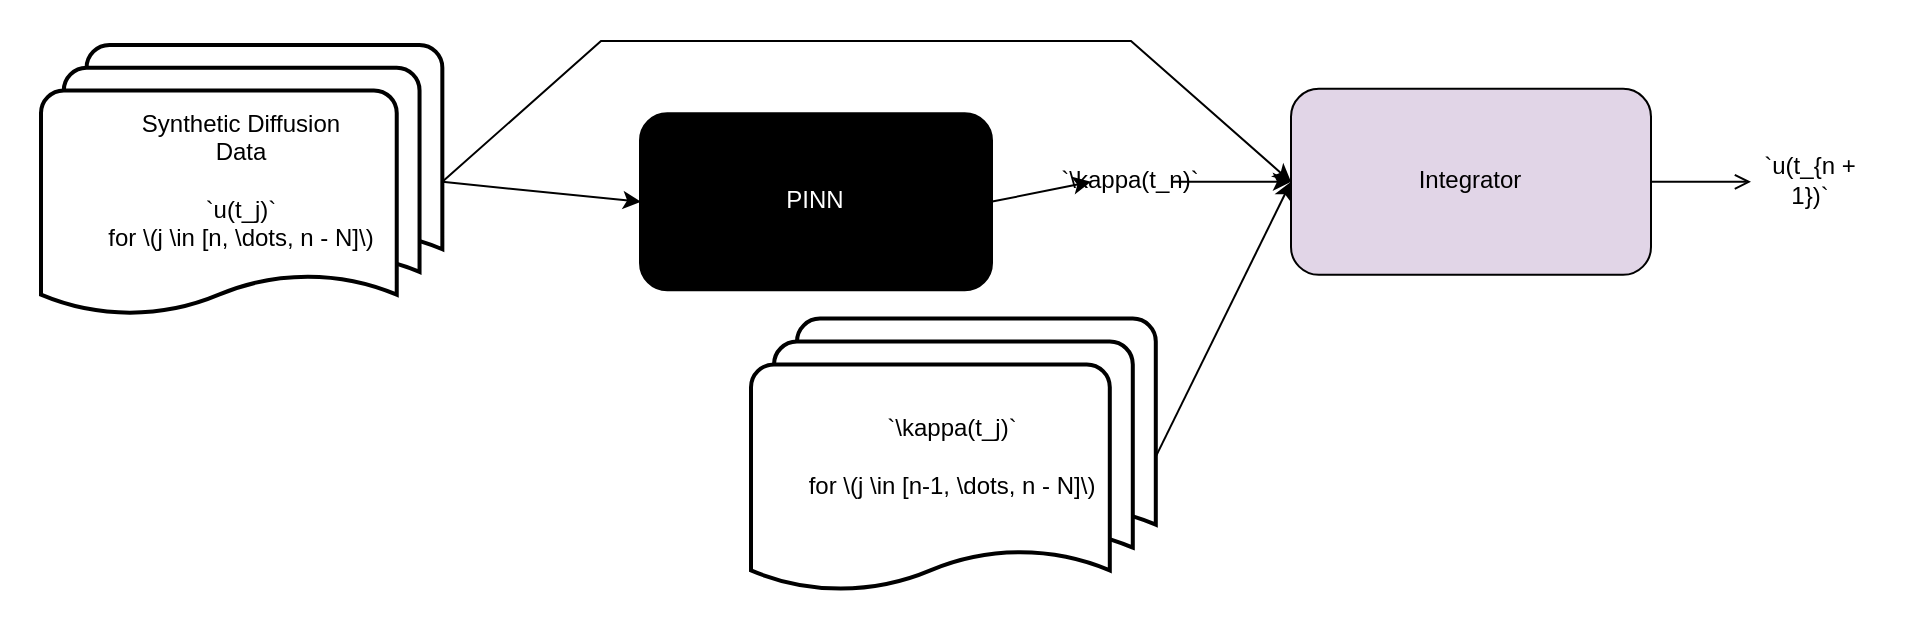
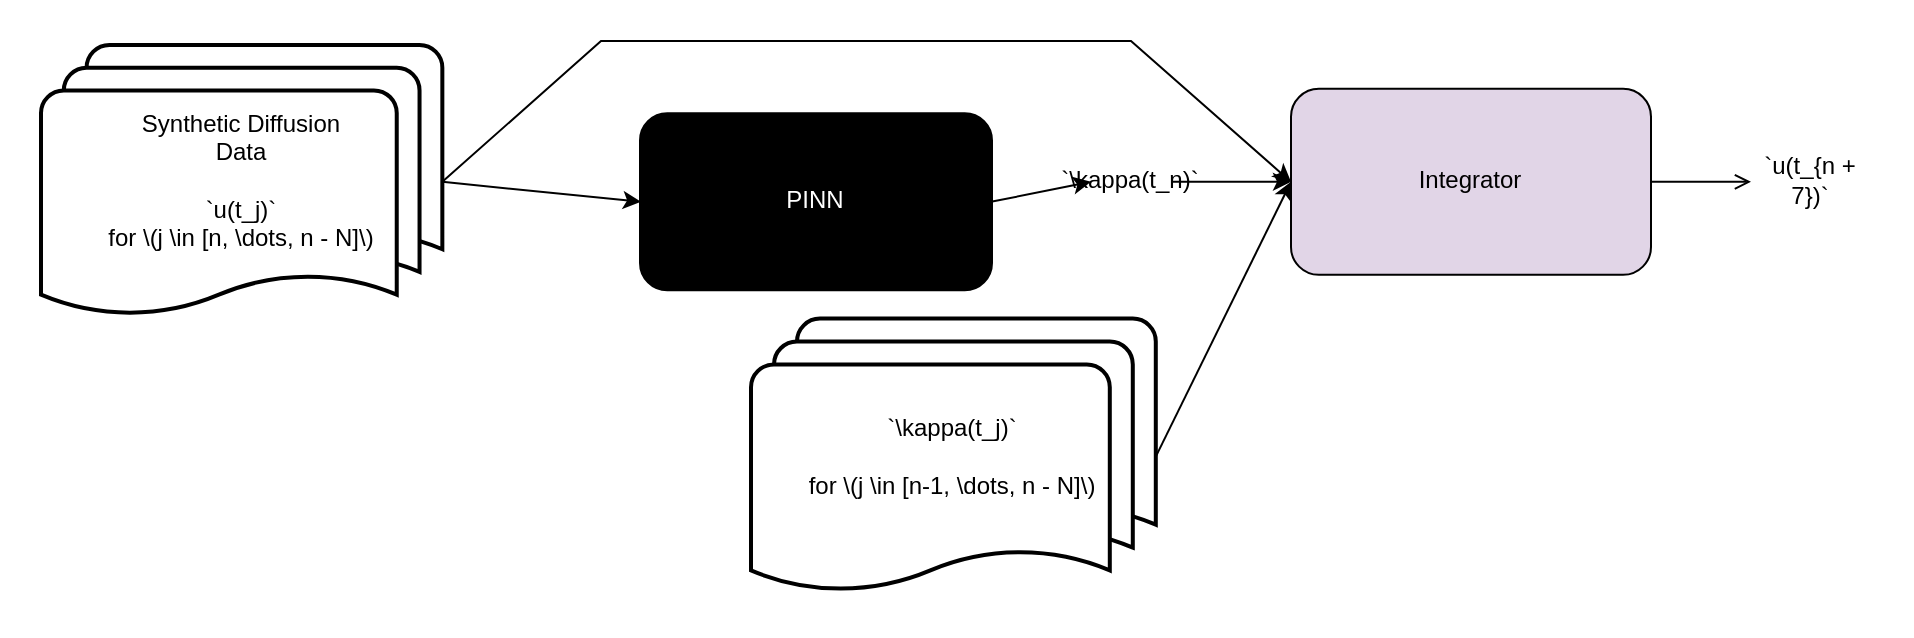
- <mxCell id="12" value="`u(t_{n + 1})`" style="text;html=1;align=center;verticalAlign=middle;whiteSpace=wrap;rounded=0;" parent="1" vertex="1"><mxGeometry x="875" y="75.41" width="60" height="30" as="geometry" /></mxCell>
+ <mxCell id="12" value="`u(t_{n + 7})`" style="text;html=1;align=center;verticalAlign=middle;whiteSpace=wrap;rounded=0;" parent="1" vertex="1"><mxGeometry x="875" y="75.41" width="60" height="30" as="geometry" /></mxCell>
